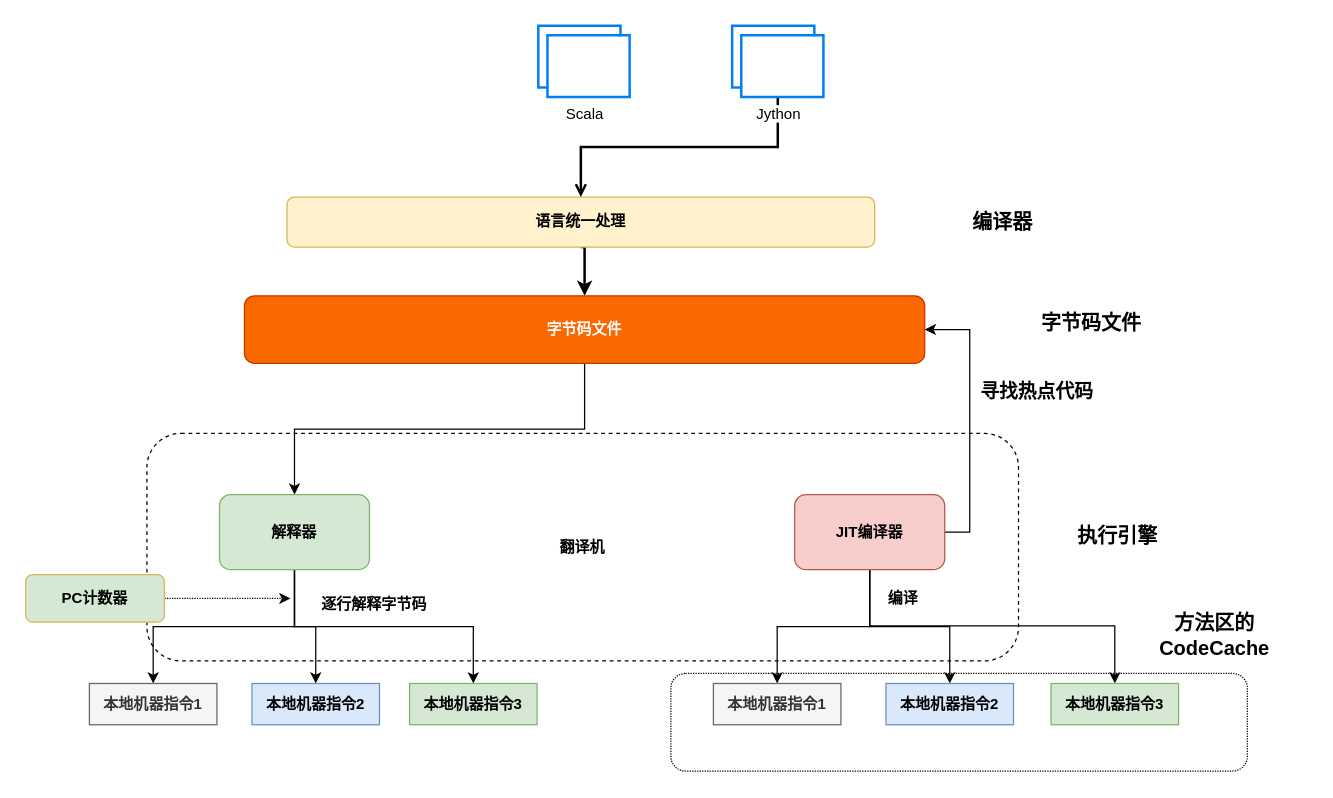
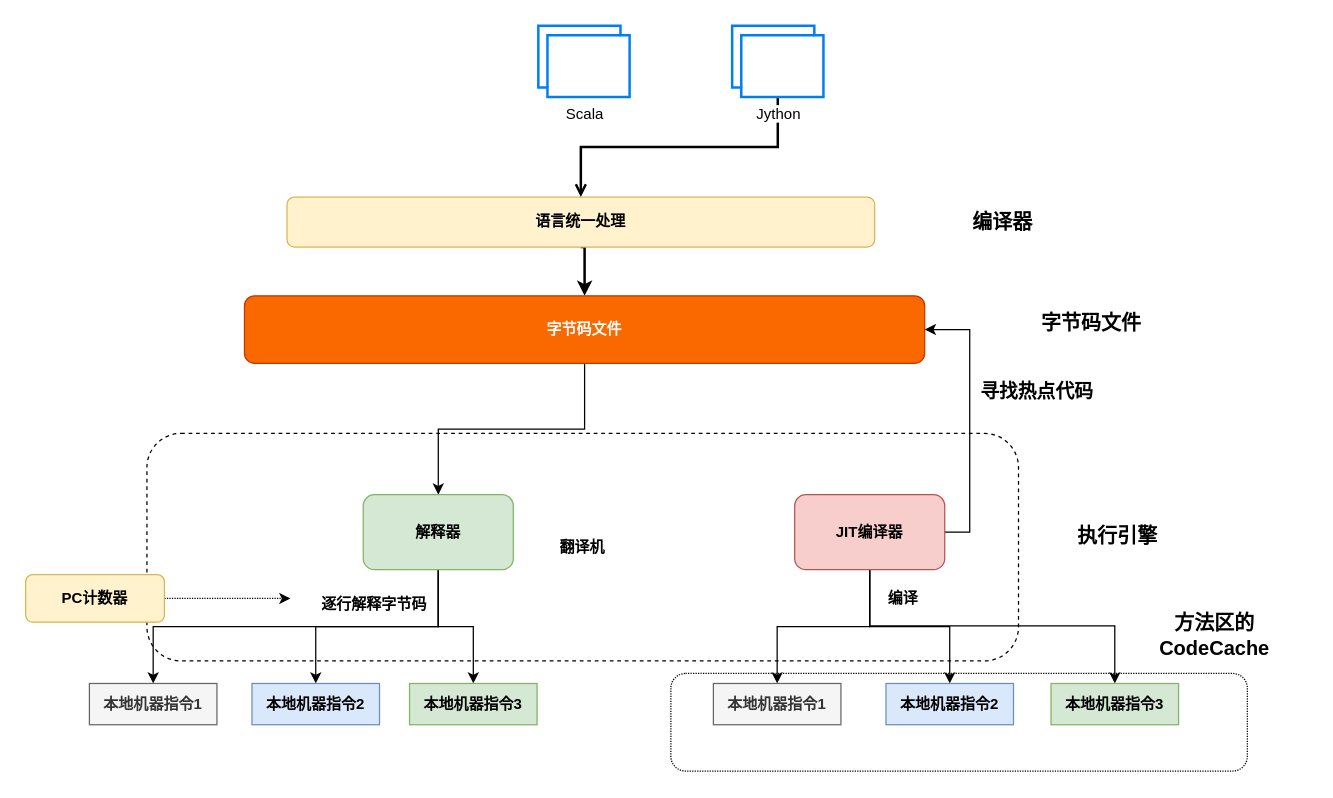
- <mxCell id="11" value="解释器" style="rounded=1;whiteSpace=wrap;html=1;fillColor=#d5e8d4;strokeColor=#82b366;fontStyle=1" vertex="1" parent="1"><mxGeometry x="175" y="395" width="120" height="60" as="geometry" /></mxCell>
+ <mxCell id="11" value="解释器" style="rounded=1;whiteSpace=wrap;html=1;fillColor=#d5e8d4;strokeColor=#82b366;fontStyle=1" vertex="1" parent="1"><mxGeometry x="290" y="395" width="120" height="60" as="geometry" /></mxCell>
- <mxCell id="26" value="PC计数器" style="rounded=1;whiteSpace=wrap;html=1;fillColor=#d5e8d4;strokeColor=#d6b656;fontStyle=1;" vertex="1" parent="1"><mxGeometry x="20" y="459" width="111" height="38" as="geometry" /></mxCell>
+ <mxCell id="26" value="PC计数器" style="rounded=1;whiteSpace=wrap;html=1;fillColor=#fff2cc;strokeColor=#d6b656;fontStyle=1" vertex="1" parent="1"><mxGeometry x="20" y="459" width="111" height="38" as="geometry" /></mxCell>
